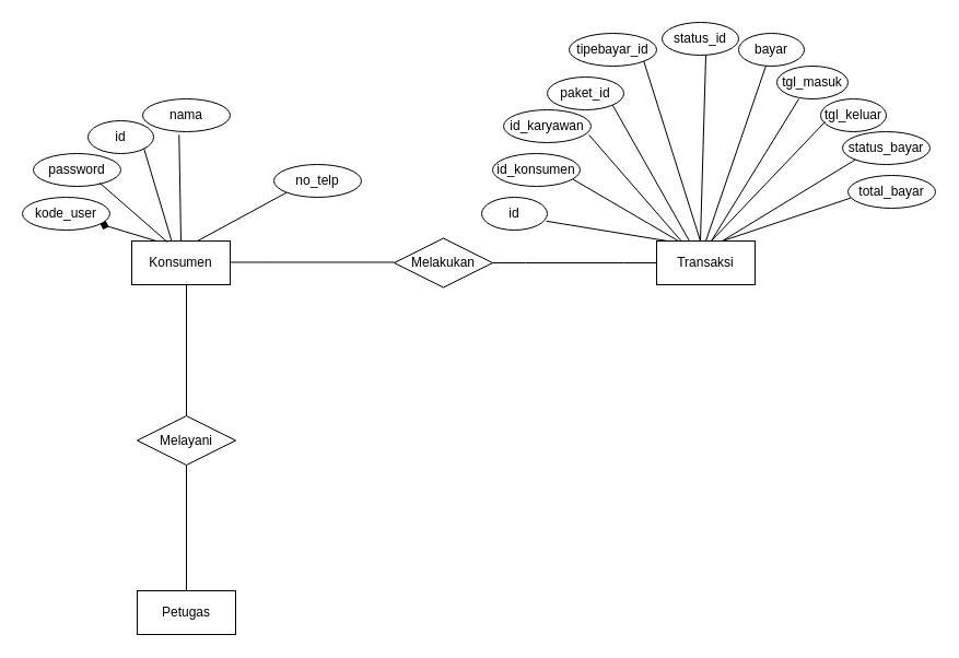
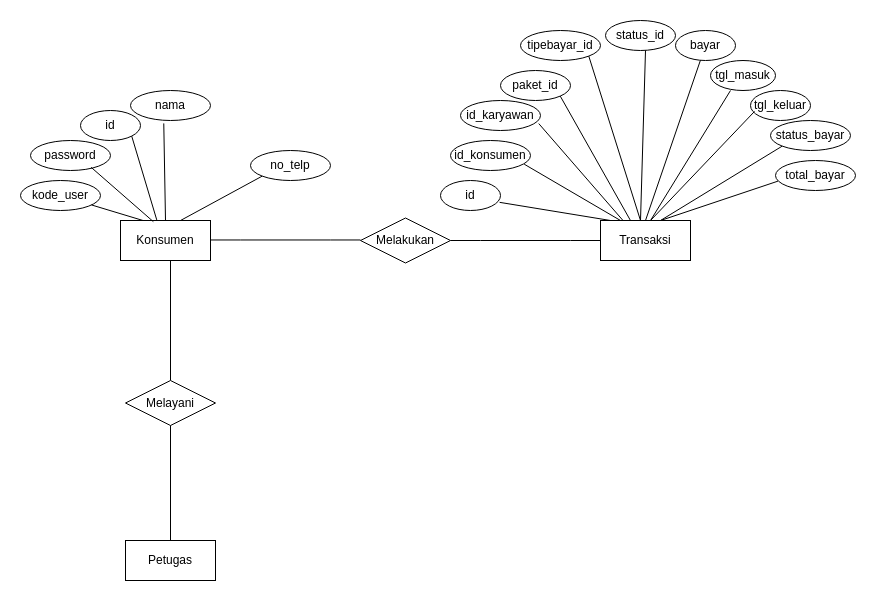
- <mxCell id="35" value="" style="endArrow=diamond;html=1;rounded=0;exitX=0.25;exitY=0;exitDx=0;exitDy=0;" edge="1" parent="1" source="29" target="30"><mxGeometry width="50" height="50" relative="1" as="geometry"><mxPoint x="320" y="250" as="sourcePoint" /><mxPoint x="370" y="200" as="targetPoint" /></mxGeometry></mxCell>
+ <mxCell id="35" value="" style="endArrow=none;html=1;rounded=0;exitX=0.25;exitY=0;exitDx=0;exitDy=0;" edge="1" parent="1" source="29" target="30"><mxGeometry width="50" height="50" relative="1" as="geometry"><mxPoint x="320" y="250" as="sourcePoint" /><mxPoint x="370" y="200" as="targetPoint" /></mxGeometry></mxCell>
